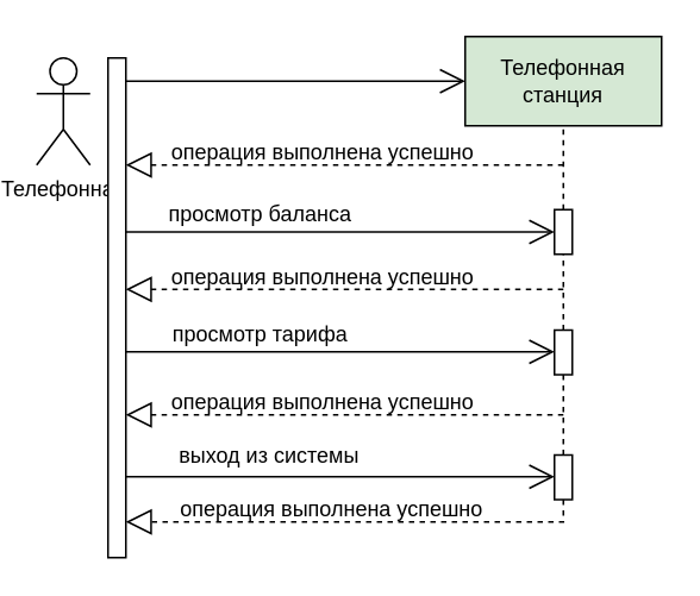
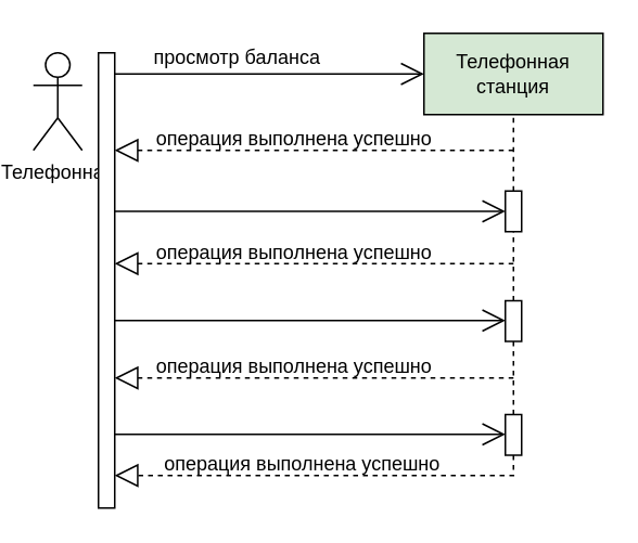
- <mxCell id="9" value="просмотр баланса" style="text;html=1;align=center;verticalAlign=middle;resizable=0;points=[];autosize=1;strokeColor=none;fillColor=none;" vertex="1" parent="1"><mxGeometry x="80" y="104.5" width="130" height="30" as="geometry" /></mxCell>
+ <mxCell id="9" value="просмотр баланса" style="text;html=1;align=center;verticalAlign=middle;resizable=0;points=[];autosize=1;strokeColor=none;fillColor=none;" vertex="1" parent="1"><mxGeometry x="80" y="19.5" width="130" height="30" as="geometry" /></mxCell>
- <mxCell id="18" value="просмотр тарифа" style="text;html=1;align=center;verticalAlign=middle;resizable=0;points=[];autosize=1;strokeColor=none;fillColor=none;" vertex="1" parent="1"><mxGeometry x="85" y="172" width="120" height="30" as="geometry" /></mxCell>
- <mxCell id="24" value="выход из системы" style="text;html=1;align=center;verticalAlign=middle;resizable=0;points=[];autosize=1;strokeColor=none;fillColor=none;" vertex="1" parent="1"><mxGeometry x="90" y="240" width="120" height="30" as="geometry" /></mxCell>
